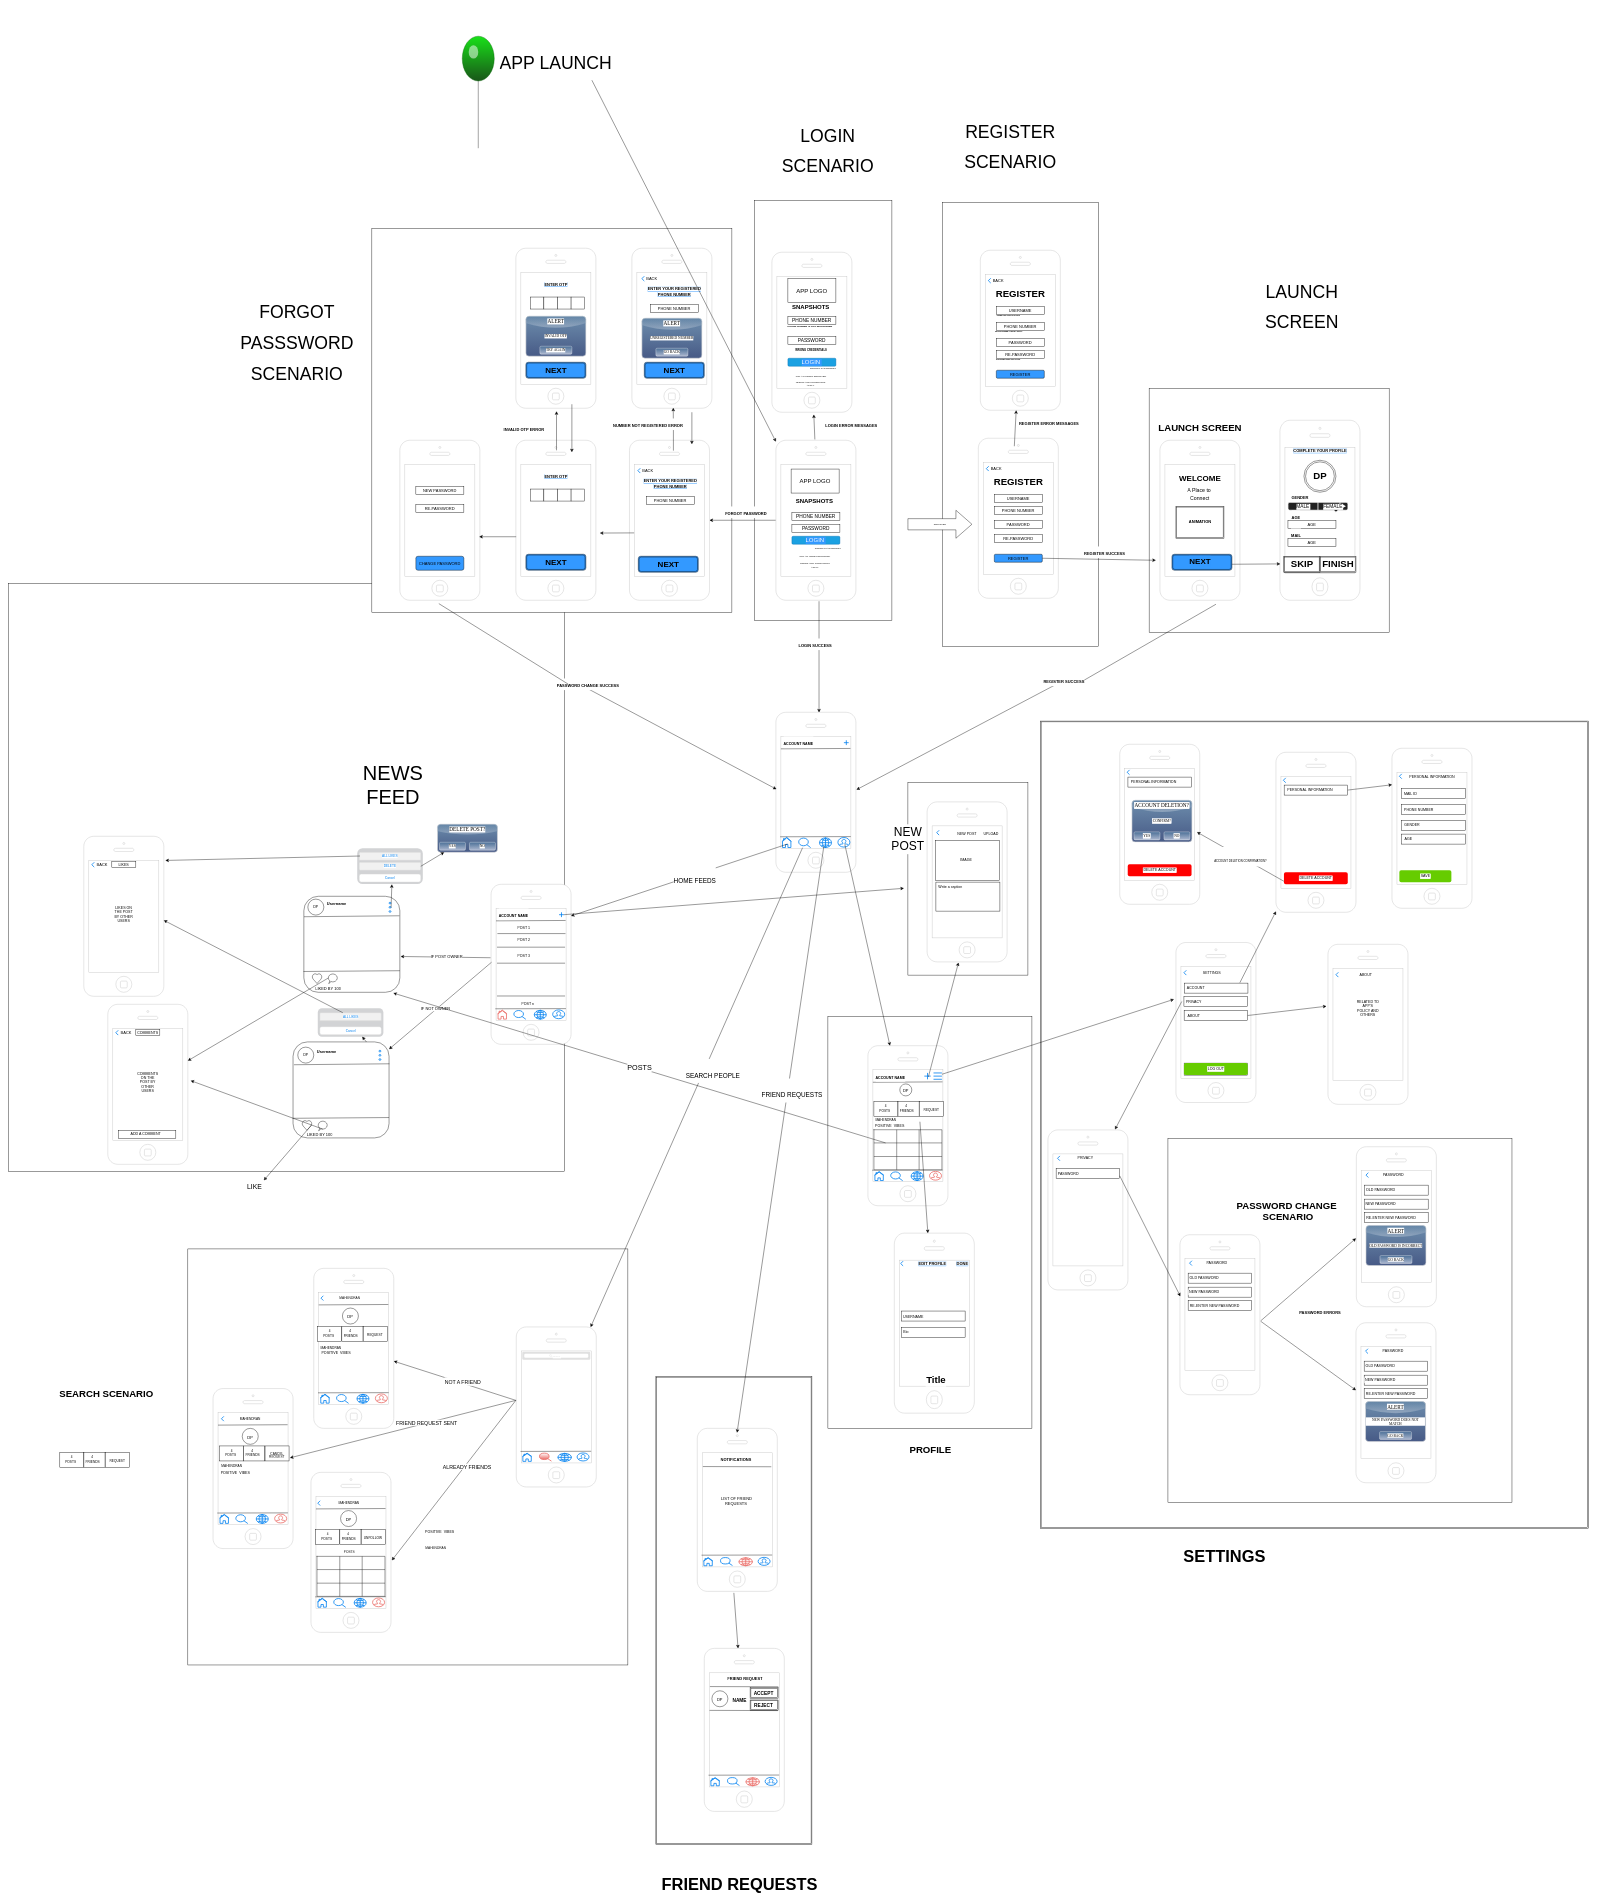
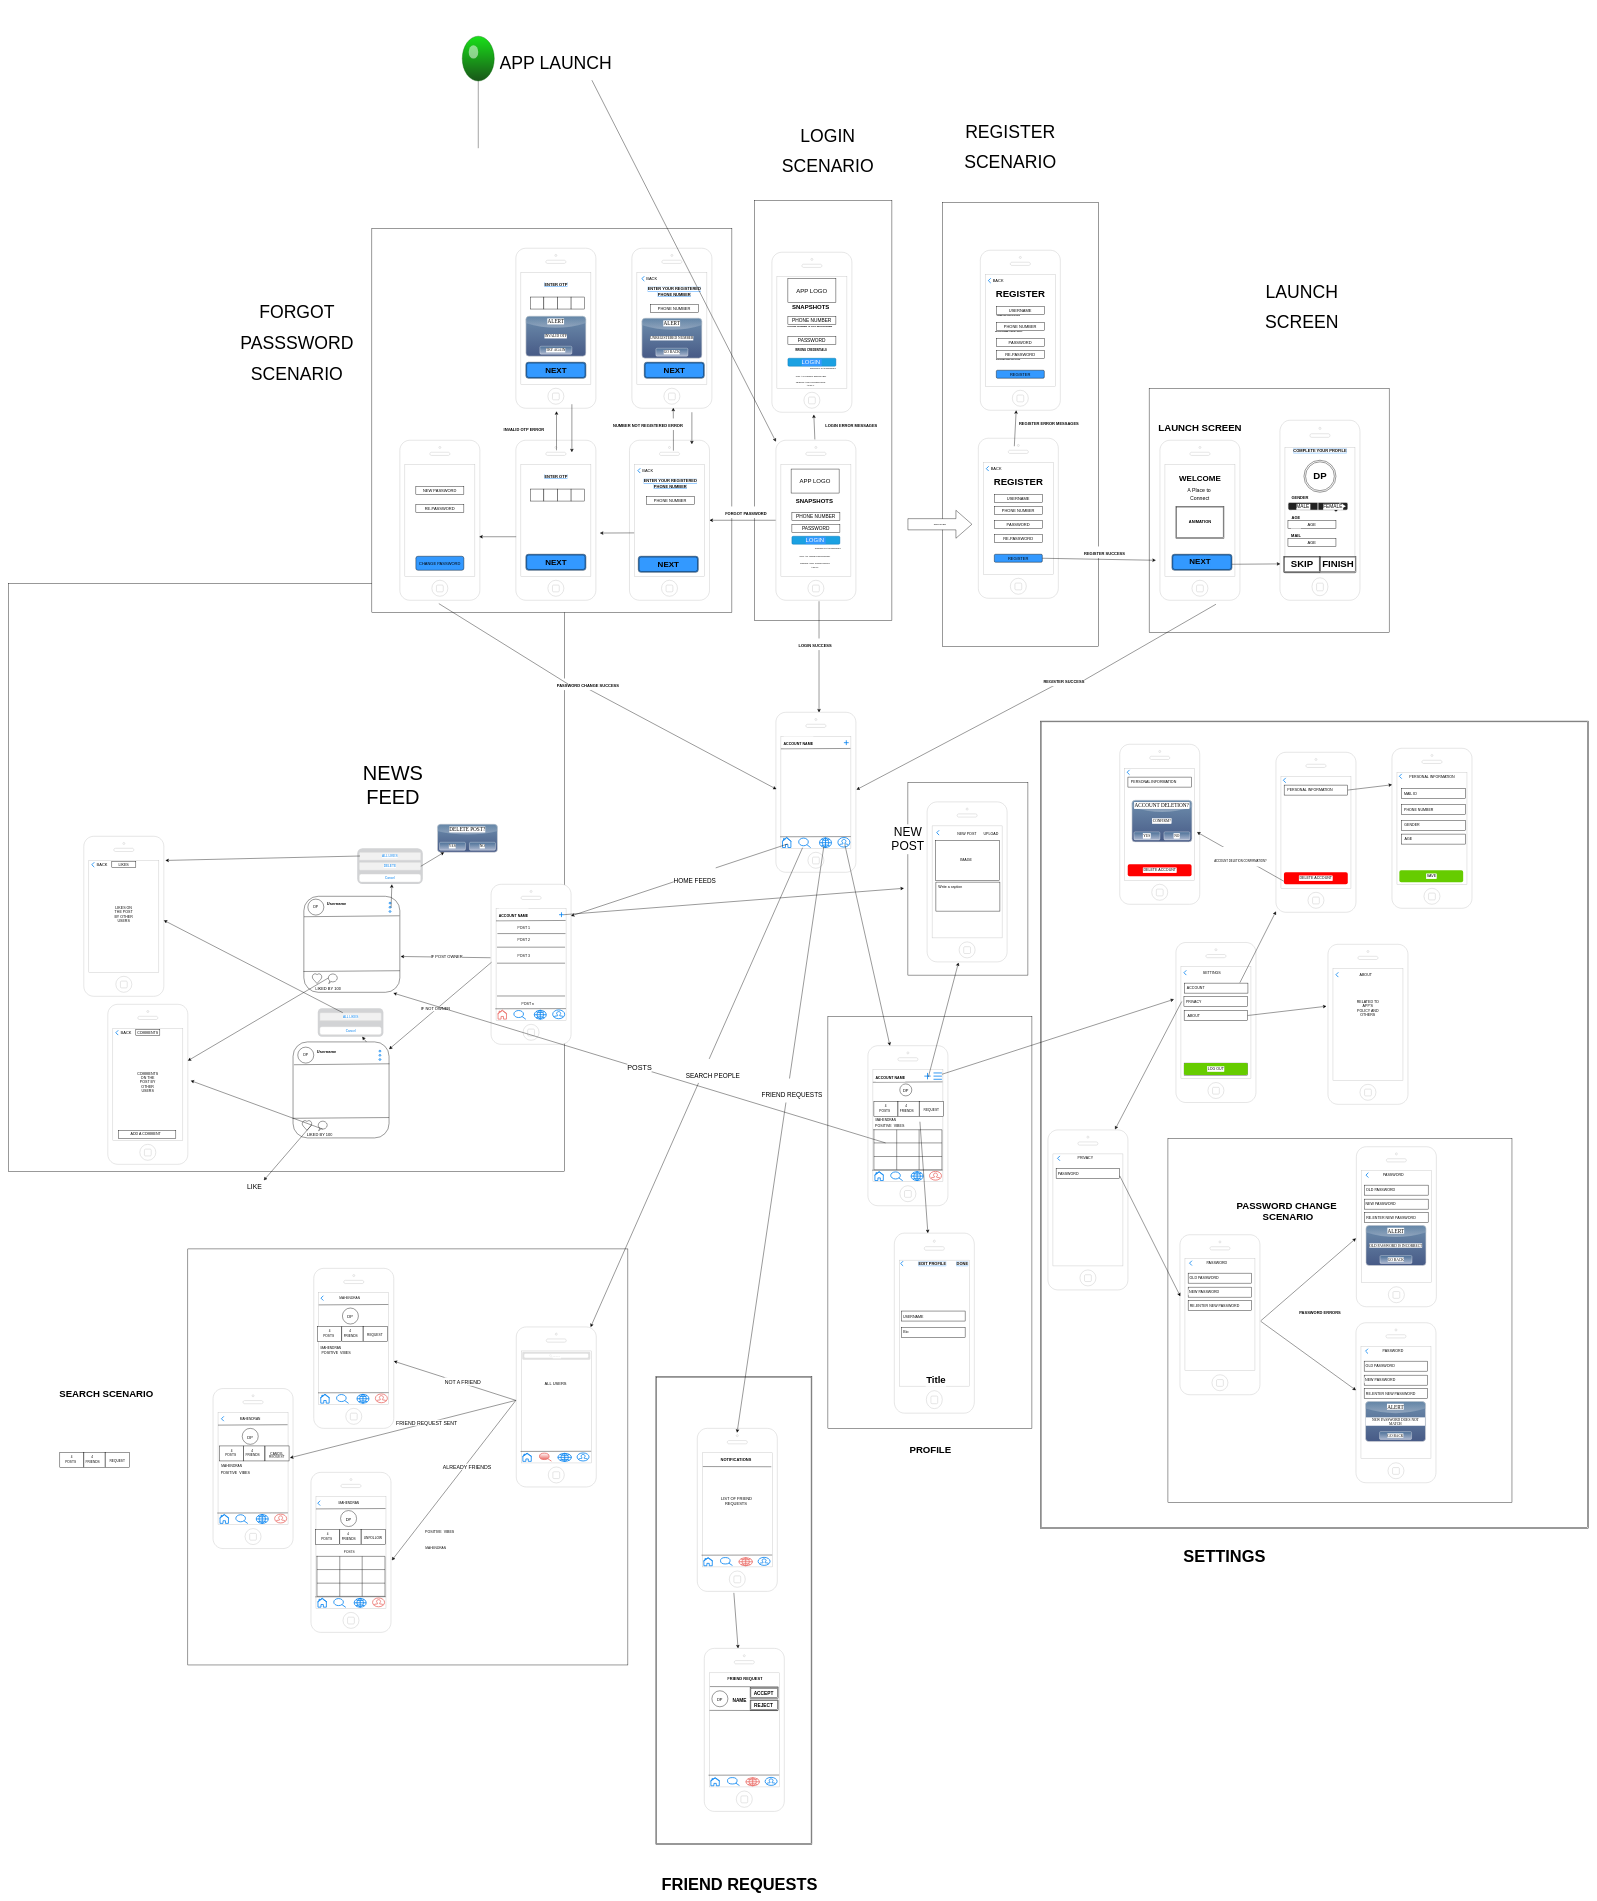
- <mxCell id="331" value="SAVE" style="text;html=1;strokeColor=none;fillColor=#66CC00;align=center;verticalAlign=middle;whiteSpace=wrap;rounded=1;glass=0;labelBackgroundColor=#FFFFFF;labelBorderColor=#FFFFFF;fillStyle=solid;fontFamily=Helvetica;fontSize=9;fontColor=#000000;" parent="1" vertex="1"><mxGeometry x="3497.5" y="2175" width="130" height="30" as="geometry" /></mxCell>
+ <mxCell id="331" value="SAVE" style="text;html=1;strokeColor=none;fillColor=#66CC00;align=center;verticalAlign=middle;whiteSpace=wrap;rounded=1;glass=0;labelBackgroundColor=#FFFFFF;labelBorderColor=#FFFFFF;fillStyle=solid;fontFamily=Helvetica;fontSize=9;fontColor=#000000;" parent="1" vertex="1"><mxGeometry x="3497.5" y="2175" width="159.5" height="30" as="geometry" /></mxCell>
+ <mxCell id="218" value="ALL USERS&amp;nbsp;" style="text;html=1;strokeColor=none;fillColor=none;align=center;verticalAlign=middle;whiteSpace=wrap;overflow=hidden;rounded=1;glass=0;labelBackgroundColor=#FFFFFF;fillStyle=solid;fontFamily=Helvetica;fontSize=10;fontColor=#000000;" parent="1" vertex="1"><mxGeometry x="1350" y="3430.5" width="80" height="56" as="geometry" /></mxCell>
